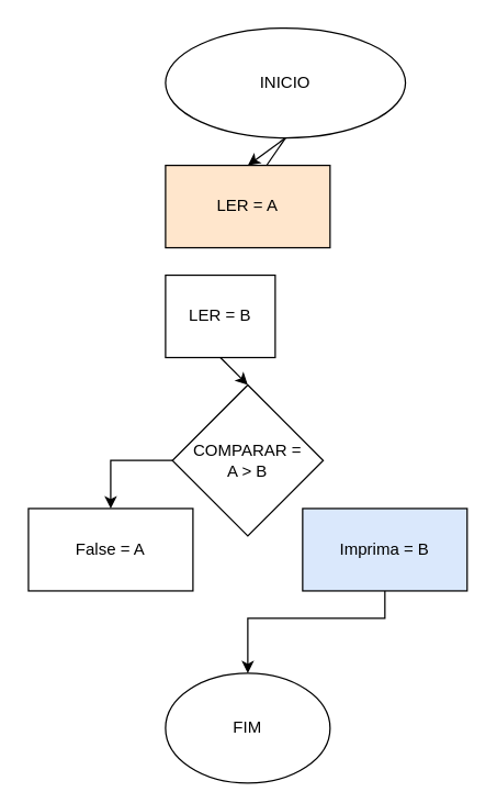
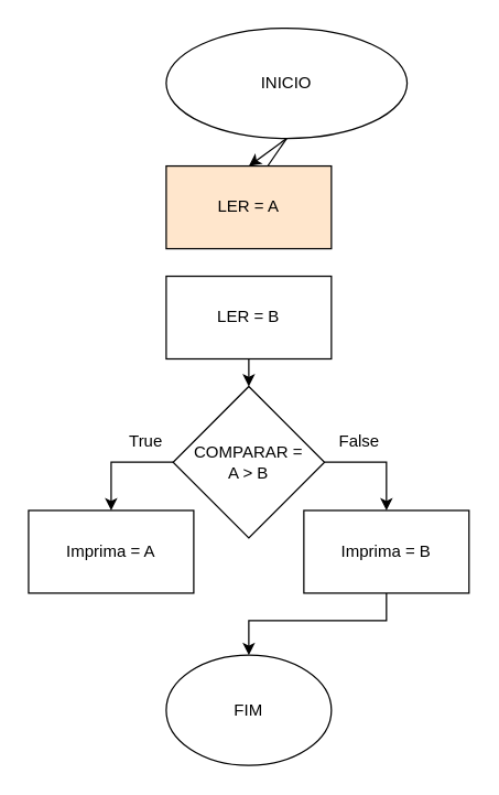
- <mxCell id="7" value="LER = B" style="rounded=0;whiteSpace=wrap;html=1;" parent="1" vertex="1"><mxGeometry x="120" y="200" width="80" height="60" as="geometry" /></mxCell>
+ <mxCell id="7" value="LER = B" style="rounded=0;whiteSpace=wrap;html=1;" parent="1" vertex="1"><mxGeometry x="120" y="200" width="120" height="60" as="geometry" /></mxCell>
+ <mxCell id="15" value="True" style="text;html=1;align=center;verticalAlign=middle;resizable=0;points=[];autosize=1;strokeColor=none;fillColor=none;" parent="1" vertex="1"><mxGeometry x="85" y="310" width="40" height="20" as="geometry" /></mxCell>
+ <mxCell id="16" value="False" style="text;html=1;align=center;verticalAlign=middle;resizable=0;points=[];autosize=1;strokeColor=none;fillColor=none;" parent="1" vertex="1"><mxGeometry x="240" y="310" width="40" height="20" as="geometry" /></mxCell>
+ <mxCell id="11" value="" style="endArrow=classic;html=1;rounded=0;exitX=1;exitY=0.5;exitDx=0;exitDy=0;entryX=0.5;entryY=0;entryDx=0;entryDy=0;" parent="1" edge="1" target="14" source="9"><mxGeometry width="50" height="50" relative="1" as="geometry"><mxPoint x="180" y="420" as="sourcePoint" /><mxPoint x="286" y="380" as="targetPoint" /><Array as="points"><mxPoint x="280" y="335" /></Array></mxGeometry></mxCell>
- <mxCell id="13" value="False = A" style="rounded=0;whiteSpace=wrap;html=1;" parent="1" vertex="1"><mxGeometry x="20" y="370" width="120" height="60" as="geometry" /></mxCell>
+ <mxCell id="13" value="Imprima = A" style="rounded=0;whiteSpace=wrap;html=1;" parent="1" vertex="1"><mxGeometry x="20" y="370" width="120" height="60" as="geometry" /></mxCell>
- <mxCell id="14" value="&lt;span&gt;Imprima = B&lt;/span&gt;" style="rounded=0;whiteSpace=wrap;html=1;fillColor=#dae8fc;" parent="1" vertex="1"><mxGeometry x="220" y="370" width="120" height="60" as="geometry" /></mxCell>
+ <mxCell id="14" value="&lt;span&gt;Imprima = B&lt;/span&gt;" style="rounded=0;whiteSpace=wrap;html=1;" parent="1" vertex="1"><mxGeometry x="220" y="370" width="120" height="60" as="geometry" /></mxCell>
- <mxCell id="5" value="FIM" style="ellipse;whiteSpace=wrap;html=1;" parent="1" vertex="1"><mxGeometry x="120" y="490" width="120" height="80" as="geometry" /></mxCell>
+ <mxCell id="5" value="FIM" style="ellipse;whiteSpace=wrap;html=1;" parent="1" vertex="1"><mxGeometry x="120" y="475" width="120" height="80" as="geometry" /></mxCell>
